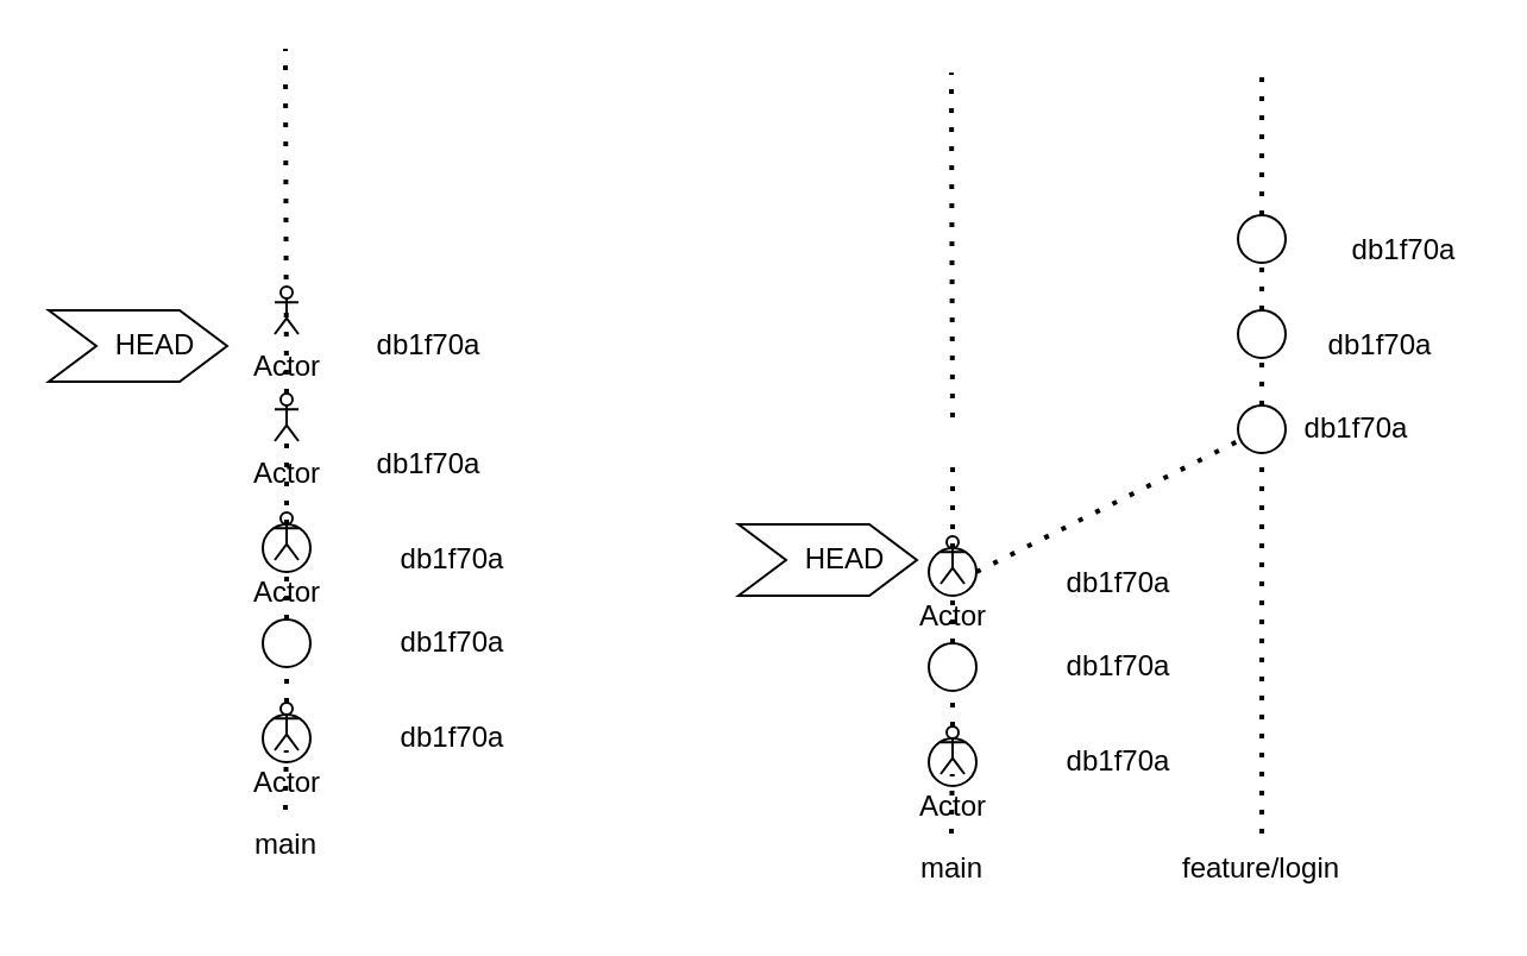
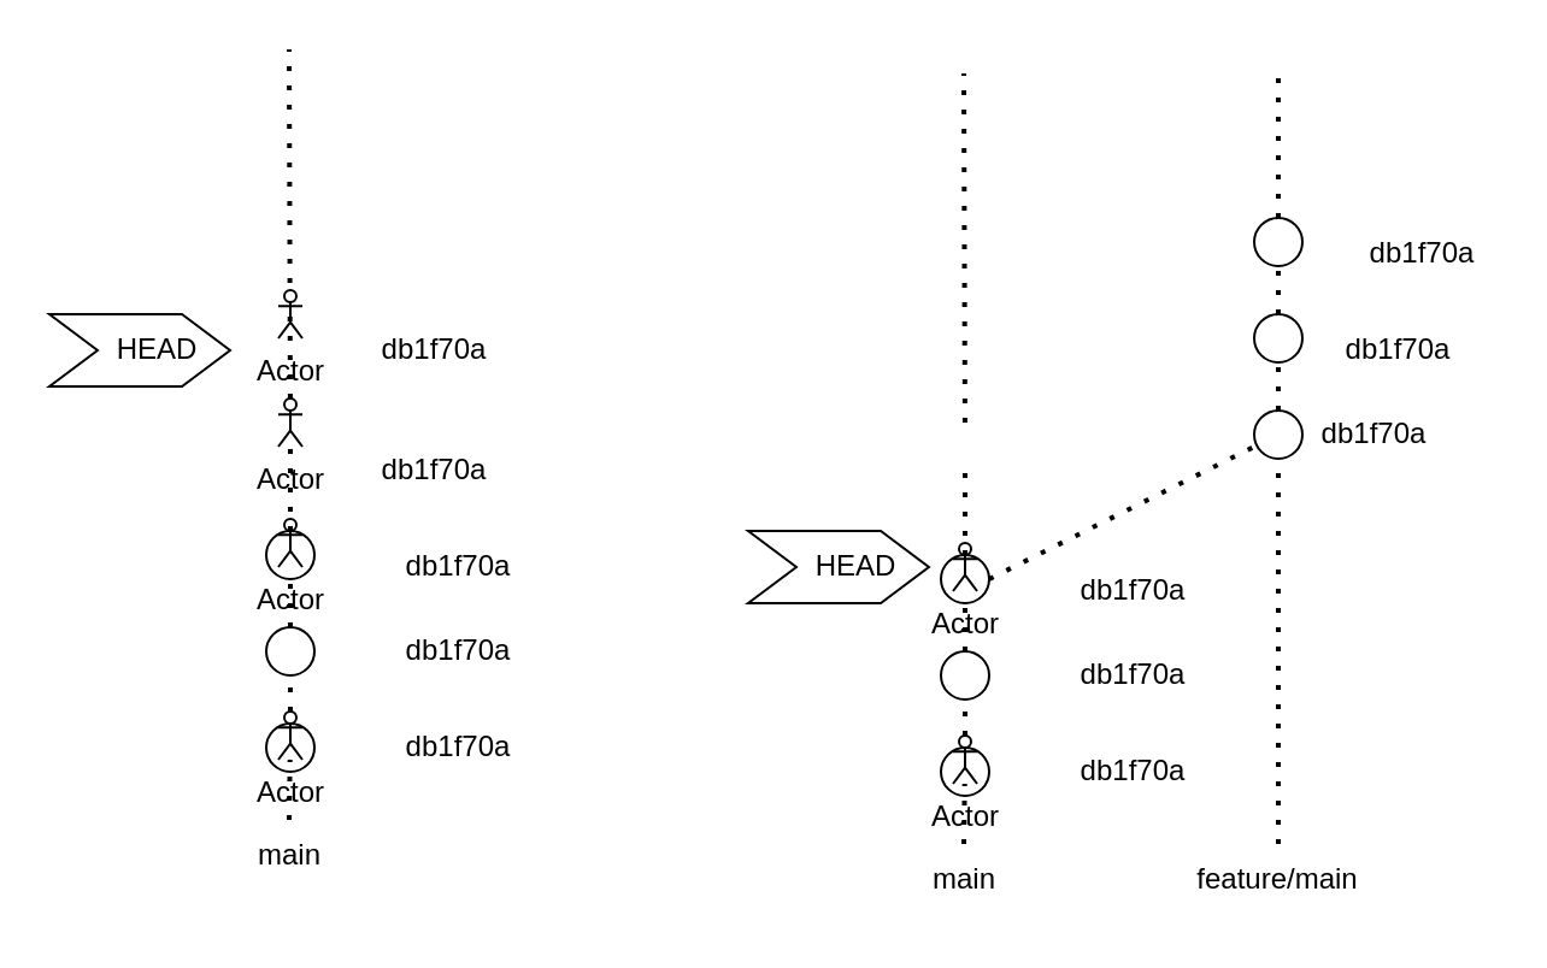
- <mxCell id="11" value="feature/login" style="text;html=1;align=center;verticalAlign=middle;whiteSpace=wrap;rounded=0;" vertex="1" parent="1"><mxGeometry x="500" y="350" width="60" height="30" as="geometry" /></mxCell>
+ <mxCell id="11" value="feature/main" style="text;html=1;align=center;verticalAlign=middle;whiteSpace=wrap;rounded=0;" vertex="1" parent="1"><mxGeometry x="500" y="350" width="60" height="30" as="geometry" /></mxCell>
